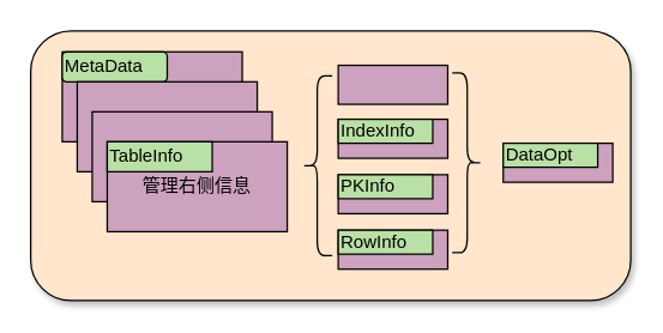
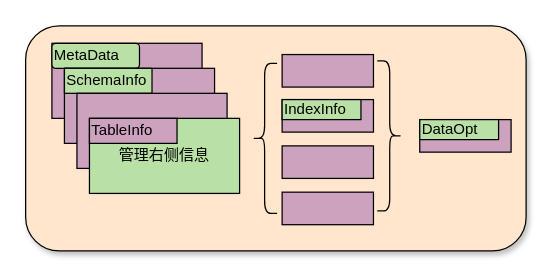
+ <mxCell id="6" value="SchemaInfo" style="rounded=0;whiteSpace=wrap;html=1;align=left;fillColor=#B9E0A5;" vertex="1" parent="1"><mxGeometry x="51" y="54" width="70" height="20" as="geometry" /></mxCell>
- <mxCell id="9" value="TableInfo" style="rounded=0;whiteSpace=wrap;html=1;align=left;fillColor=#B9E0A5;" vertex="1" parent="1"><mxGeometry x="71" y="94" width="70" height="20" as="geometry" /></mxCell>
+ <mxCell id="9" value="TableInfo" style="rounded=0;whiteSpace=wrap;html=1;align=left;fillColor=#cda2be;" vertex="1" parent="1"><mxGeometry x="71" y="94" width="70" height="20" as="geometry" /></mxCell>
- <mxCell id="8" value="管理右侧信息" style="rounded=0;whiteSpace=wrap;html=1;fillColor=#CDA2BE;" vertex="1" parent="1"><mxGeometry x="71" y="94" width="120" height="60" as="geometry" /></mxCell>
+ <mxCell id="8" value="管理右侧信息" style="rounded=0;whiteSpace=wrap;html=1;fillColor=#b9e0a5;" vertex="1" parent="1"><mxGeometry x="71" y="94" width="120" height="60" as="geometry" /></mxCell>
- <mxCell id="14" value="PKInfo" style="rounded=0;whiteSpace=wrap;html=1;align=left;fillColor=#B9E0A5;" vertex="1" parent="1"><mxGeometry x="225" y="116" width="63" height="16" as="geometry" /></mxCell>
- <mxCell id="16" value="RowInfo" style="rounded=0;whiteSpace=wrap;html=1;align=left;fillColor=#B9E0A5;" vertex="1" parent="1"><mxGeometry x="225" y="153" width="63" height="16" as="geometry" /></mxCell>
